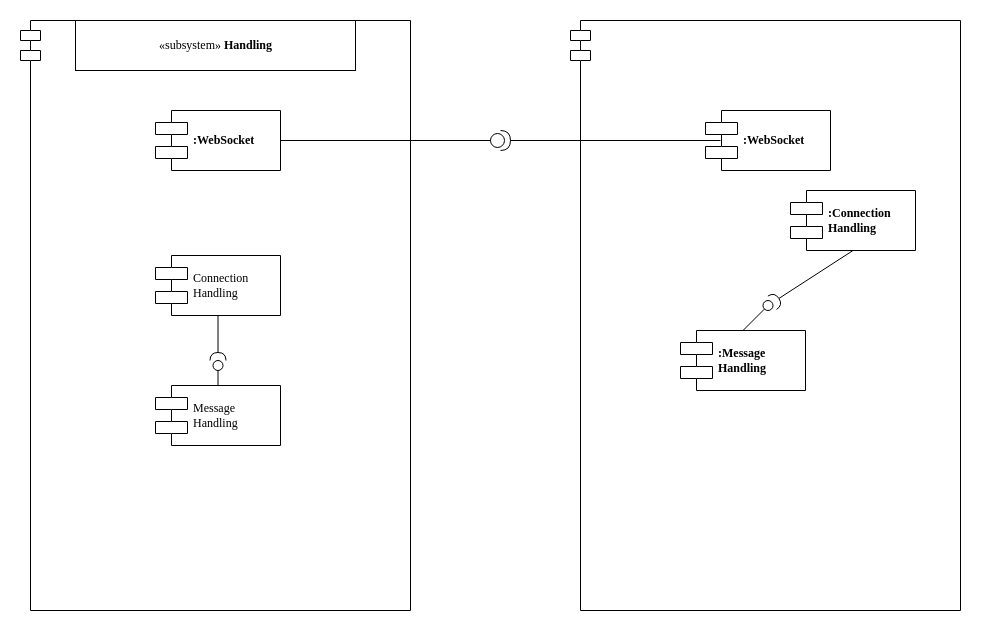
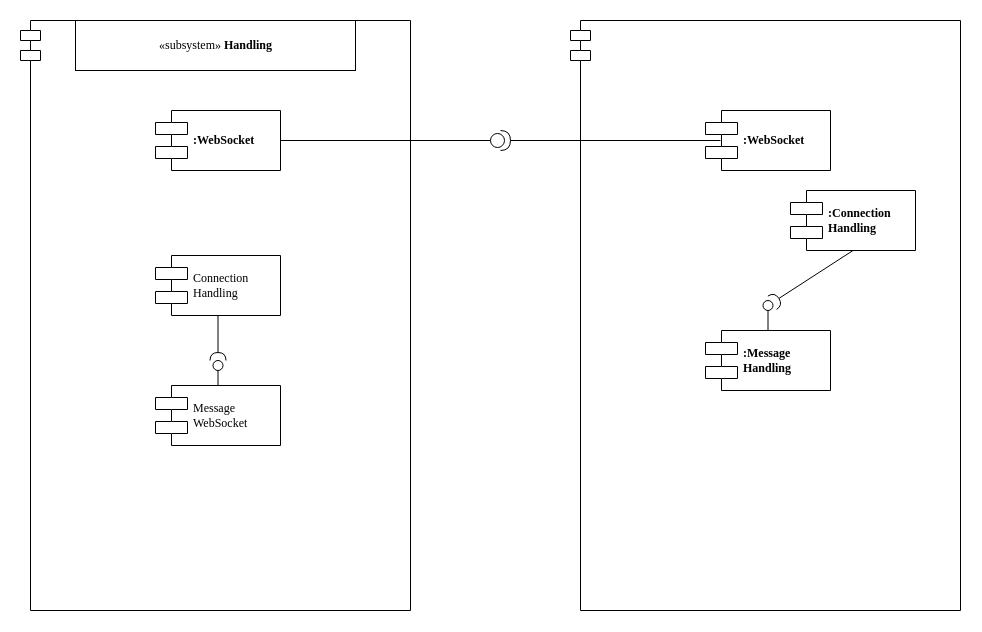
- <mxCell id="5" value="&lt;div&gt;&lt;b&gt;:Message&lt;/b&gt;&lt;/div&gt;&lt;div&gt;&lt;b&gt;Handling&lt;/b&gt;&lt;/div&gt;" style="shape=component;align=left;spacingLeft=36;rounded=0;shadow=0;comic=0;labelBackgroundColor=none;strokeWidth=1;fontFamily=Verdana;fontSize=12;html=1;" parent="2" vertex="1"><mxGeometry x="110" y="310" width="125" height="60" as="geometry" /></mxCell>
+ <mxCell id="5" value="&lt;div&gt;&lt;b&gt;:Message&lt;/b&gt;&lt;/div&gt;&lt;div&gt;&lt;b&gt;Handling&lt;/b&gt;&lt;/div&gt;" style="shape=component;align=left;spacingLeft=36;rounded=0;shadow=0;comic=0;labelBackgroundColor=none;strokeWidth=1;fontFamily=Verdana;fontSize=12;html=1;" parent="2" vertex="1"><mxGeometry x="135" y="310" width="125" height="60" as="geometry" /></mxCell>
- <mxCell id="14" value="&lt;div&gt;Message&lt;/div&gt;&lt;div&gt;Handling&lt;/div&gt;" style="shape=component;align=left;spacingLeft=36;rounded=0;shadow=0;comic=0;labelBackgroundColor=none;strokeWidth=1;fontFamily=Verdana;fontSize=12;html=1;" parent="10" vertex="1"><mxGeometry x="135" y="365" width="125" height="60" as="geometry" /></mxCell>
+ <mxCell id="14" value="&lt;div&gt;Message&lt;/div&gt;&lt;div&gt;WebSocket&lt;/div&gt;" style="shape=component;align=left;spacingLeft=36;rounded=0;shadow=0;comic=0;labelBackgroundColor=none;strokeWidth=1;fontFamily=Verdana;fontSize=12;html=1;" parent="10" vertex="1"><mxGeometry x="135" y="365" width="125" height="60" as="geometry" /></mxCell>
